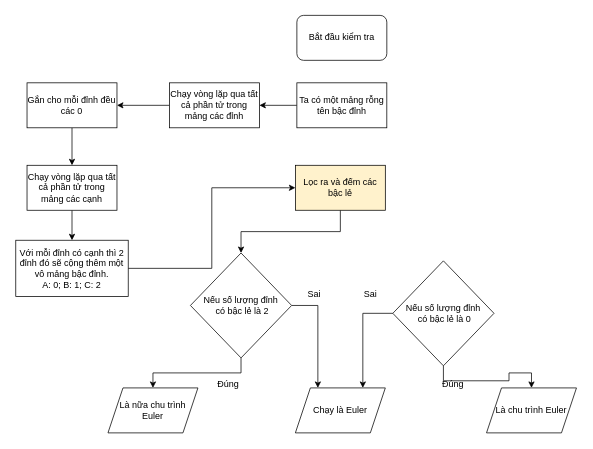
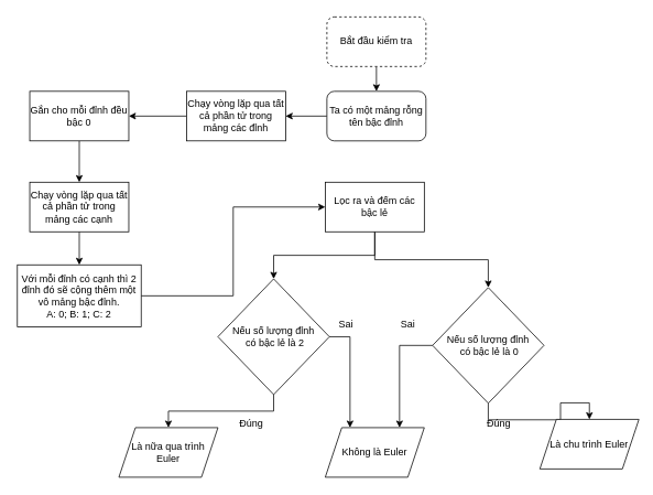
- <mxCell id="3" value="Bắt đầu kiểm tra" style="rounded=1;whiteSpace=wrap;html=1;" parent="1" vertex="1"><mxGeometry x="395" y="20" width="120" height="60" as="geometry" /></mxCell>
+ <mxCell id="3" value="Bắt đầu kiểm tra" style="rounded=1;whiteSpace=wrap;html=1;dashed=1;" parent="1" vertex="1"><mxGeometry x="395" y="20" width="120" height="60" as="geometry" /></mxCell>
+ <mxCell id="2" style="edgeStyle=orthogonalEdgeStyle;rounded=0;orthogonalLoop=1;jettySize=auto;html=1;exitX=0.5;exitY=1;exitDx=0;exitDy=0;entryX=0.5;entryY=0;entryDx=0;entryDy=0;" edge="1" parent="1" source="3" target="21"><mxGeometry relative="1" as="geometry" /></mxCell>
- <mxCell id="25" value="Gắn cho mỗi đỉnh đều các 0" style="rounded=0;whiteSpace=wrap;html=1;" vertex="1" parent="1"><mxGeometry x="35" y="110" width="120" height="60" as="geometry" /></mxCell>
+ <mxCell id="25" value="Gắn cho mỗi đỉnh đều bậc 0" style="rounded=0;whiteSpace=wrap;html=1;" vertex="1" parent="1"><mxGeometry x="35" y="110" width="120" height="60" as="geometry" /></mxCell>
- <mxCell id="21" value="Ta có một mảng rỗng tên bậc đỉnh" style="rounded=0;whiteSpace=wrap;html=1;" vertex="1" parent="1"><mxGeometry x="395" y="110" width="120" height="60" as="geometry" /></mxCell>
+ <mxCell id="21" value="Ta có một mảng rỗng tên bậc đỉnh" style="whiteSpace=wrap;html=1;rounded=1;" vertex="1" parent="1"><mxGeometry x="395" y="110" width="120" height="60" as="geometry" /></mxCell>
- <mxCell id="6" value="Lọc ra và đếm các bậc lẻ" style="rounded=0;whiteSpace=wrap;html=1;fillColor=#fff2cc;" parent="1" vertex="1"><mxGeometry x="393" y="220" width="120" height="60" as="geometry" /></mxCell>
+ <mxCell id="6" value="Lọc ra và đếm các bậc lẻ" style="rounded=0;whiteSpace=wrap;html=1;" parent="1" vertex="1"><mxGeometry x="393" y="220" width="120" height="60" as="geometry" /></mxCell>
+ <mxCell id="4" style="edgeStyle=orthogonalEdgeStyle;rounded=0;orthogonalLoop=1;jettySize=auto;html=1;exitX=0.5;exitY=1;exitDx=0;exitDy=0;entryX=0.5;entryY=0;entryDx=0;entryDy=0;" parent="1" source="6" target="9" edge="1"><mxGeometry relative="1" as="geometry" /></mxCell>
- <mxCell id="14" value="Nếu số lượng đỉnh&lt;div&gt;&amp;nbsp;có bậc lẻ là 2&lt;/div&gt;" style="rhombus;whiteSpace=wrap;html=1;" parent="1" vertex="1"><mxGeometry x="253" y="337" width="135" height="140" as="geometry" /></mxCell>
+ <mxCell id="14" value="Nếu số lượng đỉnh&lt;div&gt;&amp;nbsp;có bậc lẻ là 2&lt;/div&gt;" style="rhombus;whiteSpace=wrap;html=1;" parent="1" vertex="1"><mxGeometry x="263" y="337" width="135" height="140" as="geometry" /></mxCell>
- <mxCell id="12" value="Là nữa chu trình Euler" style="shape=parallelogram;perimeter=parallelogramPerimeter;whiteSpace=wrap;html=1;fixedSize=1;" parent="1" vertex="1"><mxGeometry x="143" y="517" width="120" height="60" as="geometry" /></mxCell>
+ <mxCell id="12" value="Là nữa qua trình Euler" style="shape=parallelogram;perimeter=parallelogramPerimeter;whiteSpace=wrap;html=1;fixedSize=1;" parent="1" vertex="1"><mxGeometry x="143" y="517" width="120" height="60" as="geometry" /></mxCell>
- <mxCell id="15" value="Chạy là Euler" style="shape=parallelogram;perimeter=parallelogramPerimeter;whiteSpace=wrap;html=1;fixedSize=1;" parent="1" vertex="1"><mxGeometry x="393" y="517" width="120" height="60" as="geometry" /></mxCell>
+ <mxCell id="15" value="Không là Euler" style="shape=parallelogram;perimeter=parallelogramPerimeter;whiteSpace=wrap;html=1;fixedSize=1;" parent="1" vertex="1"><mxGeometry x="393" y="517" width="120" height="60" as="geometry" /></mxCell>
- <mxCell id="10" value="Là chu trình Euler" style="shape=parallelogram;perimeter=parallelogramPerimeter;whiteSpace=wrap;html=1;fixedSize=1;" parent="1" vertex="1"><mxGeometry x="648" y="517" width="120" height="60" as="geometry" /></mxCell>
+ <mxCell id="10" value="Là chu trình Euler" style="shape=parallelogram;perimeter=parallelogramPerimeter;whiteSpace=wrap;html=1;fixedSize=1;" parent="1" vertex="1"><mxGeometry x="653" y="507" width="120" height="60" as="geometry" /></mxCell>
